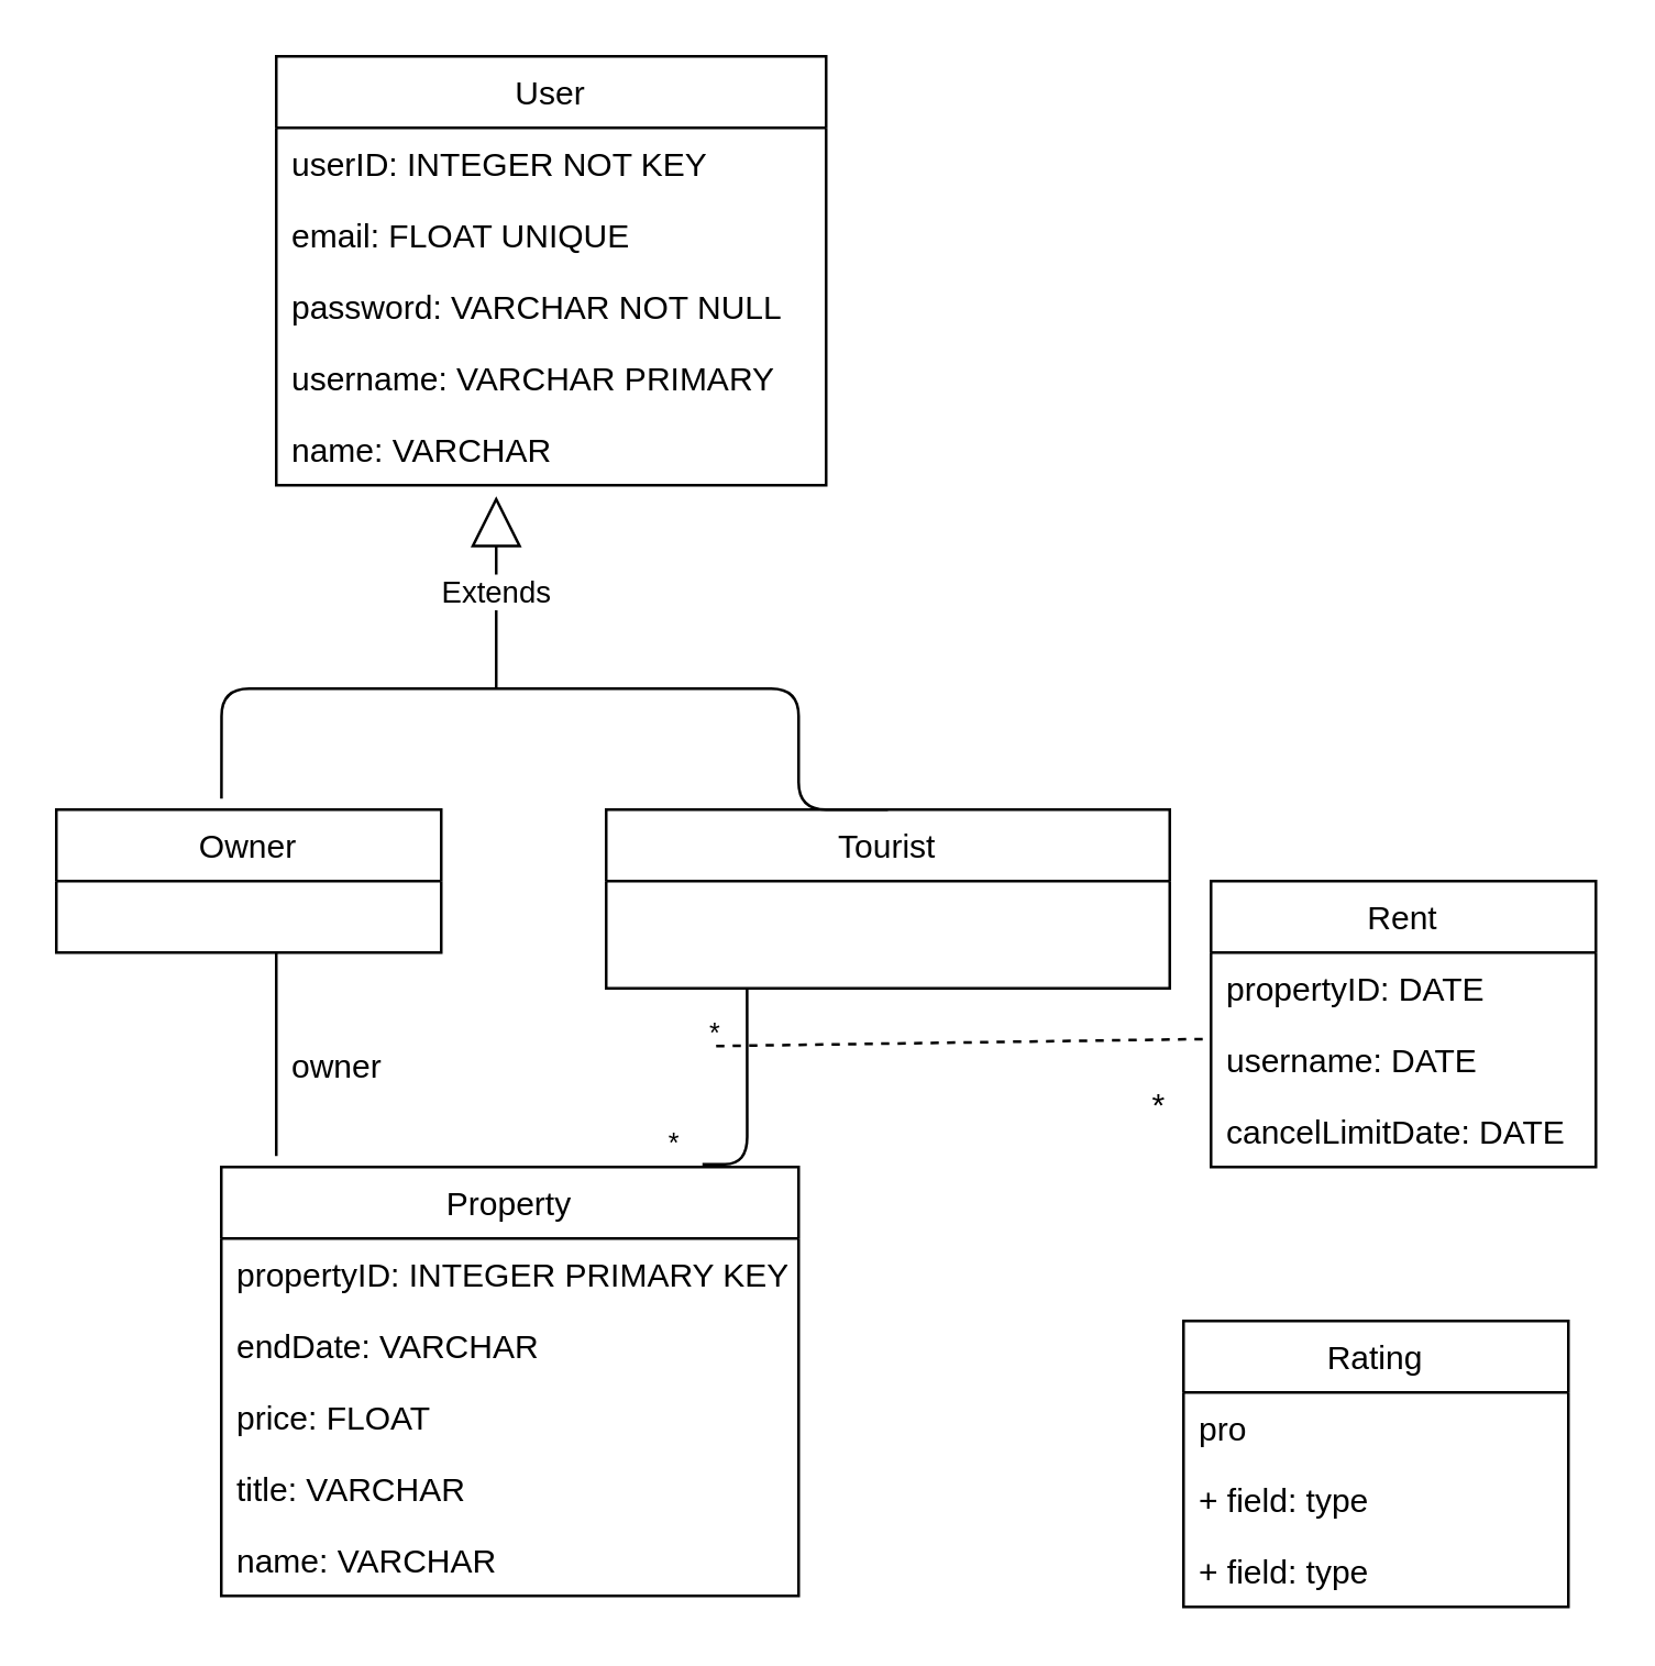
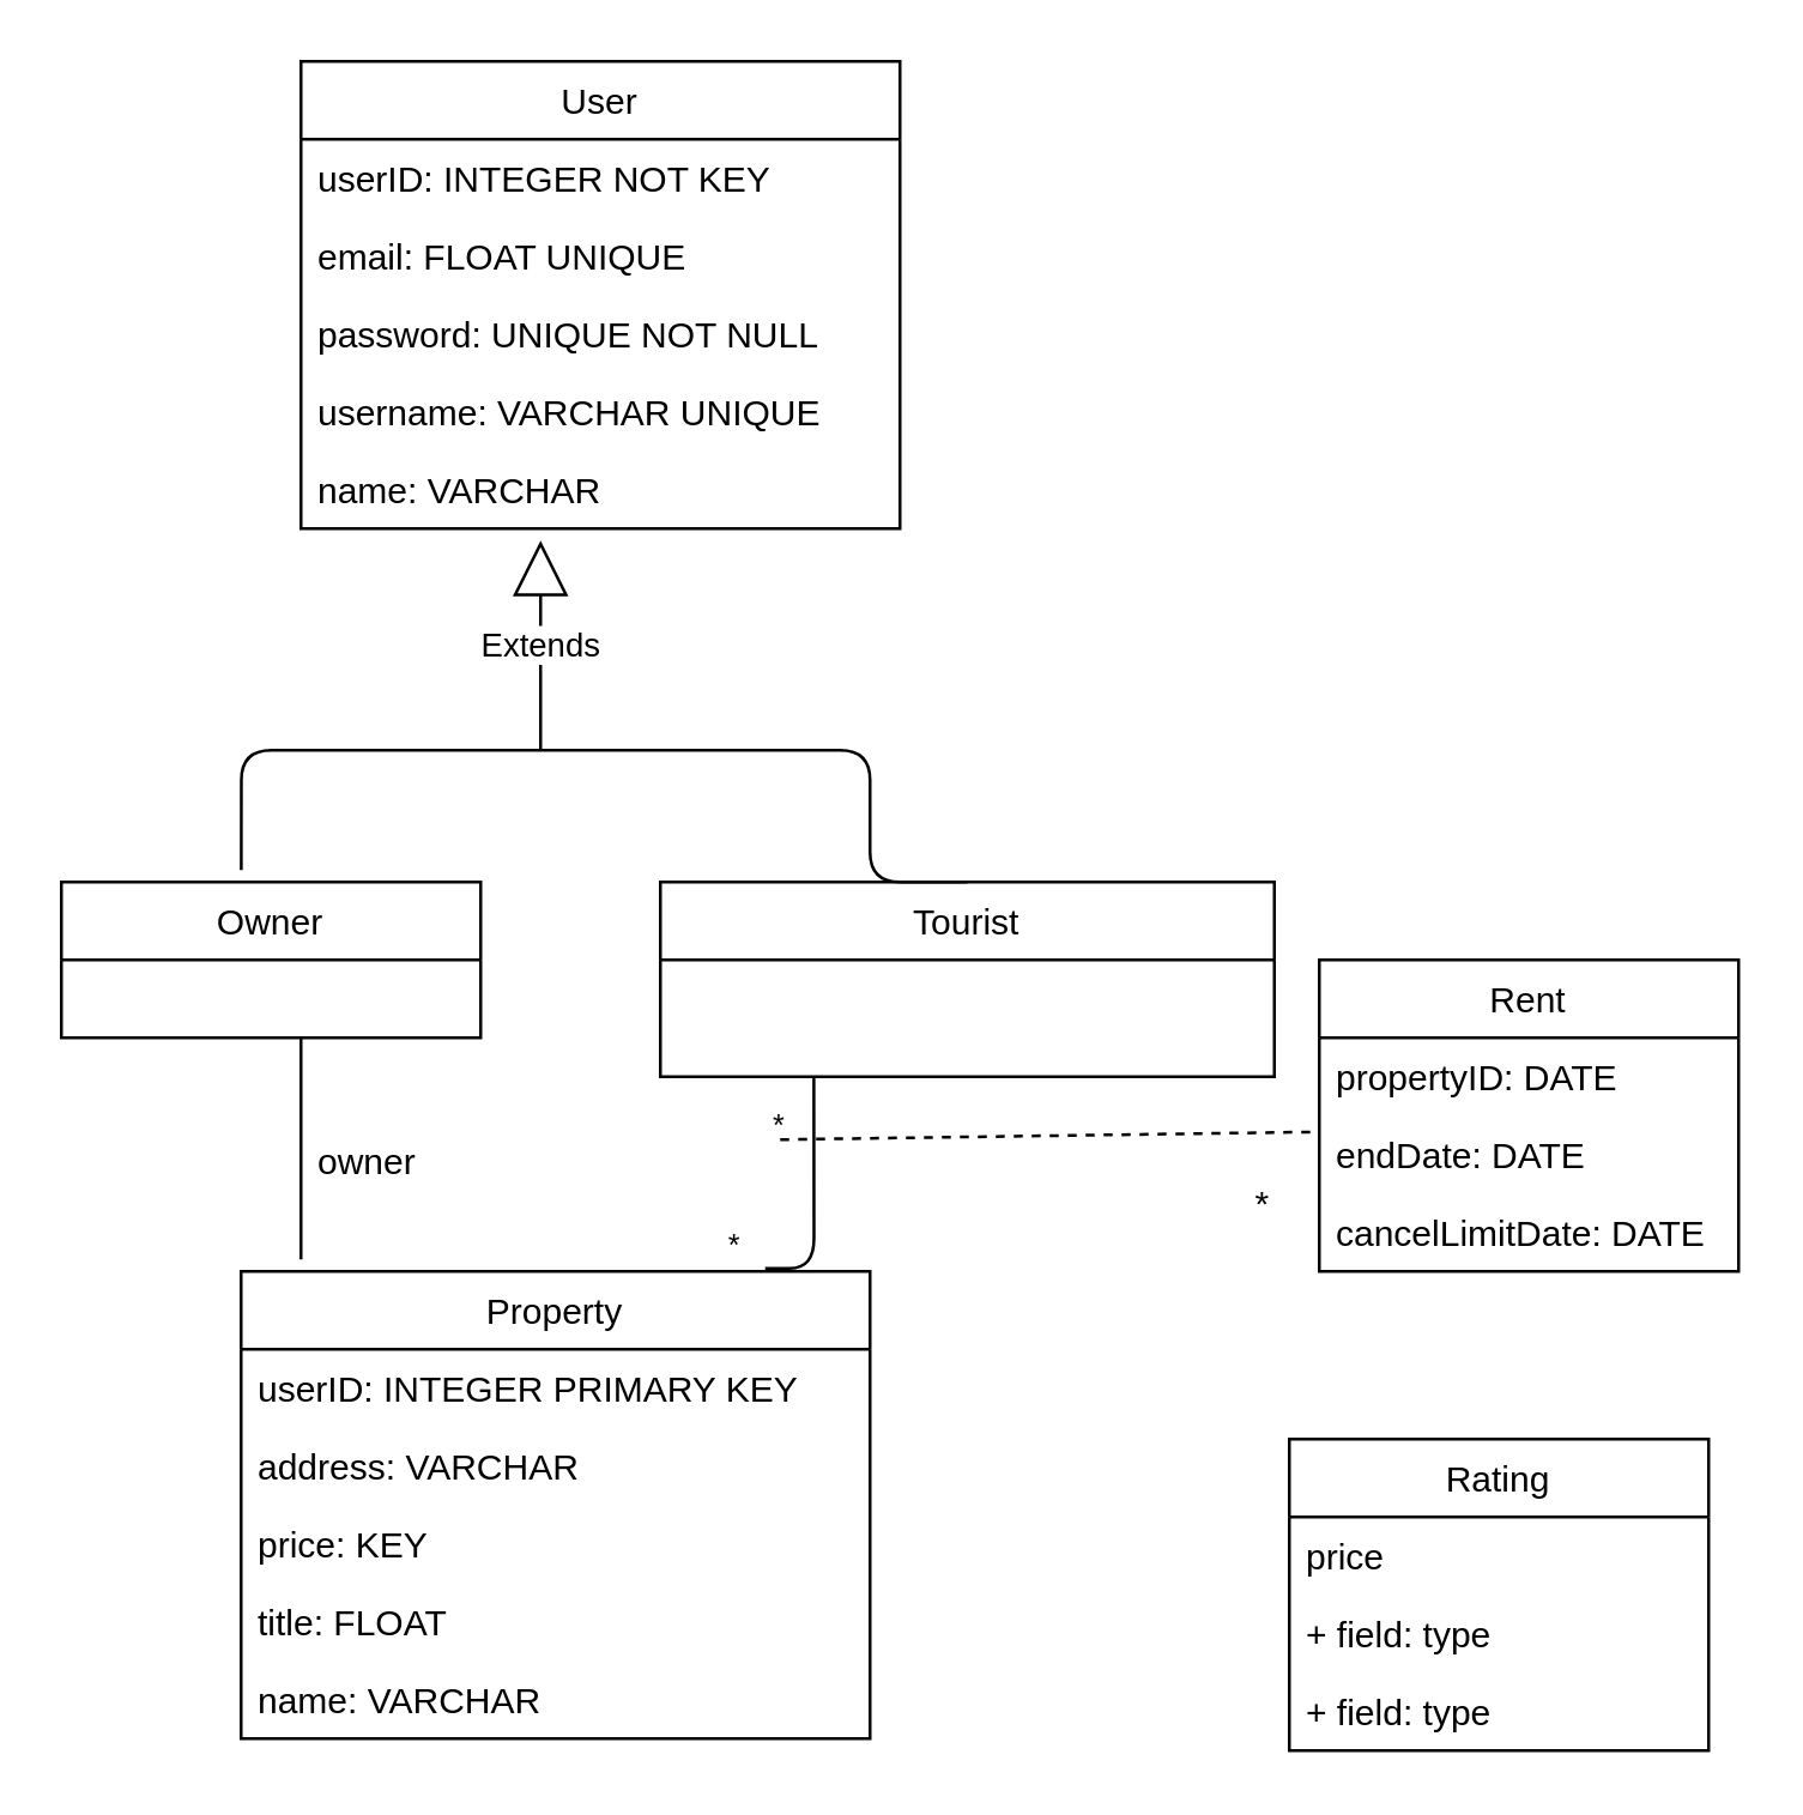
- <mxCell id="5" value="password: VARCHAR NOT NULL" style="text;strokeColor=none;fillColor=none;align=left;verticalAlign=top;spacingLeft=4;spacingRight=4;overflow=hidden;rotatable=0;points=[[0,0.5],[1,0.5]];portConstraint=eastwest;" vertex="1" parent="2"><mxGeometry y="78" width="200" height="26" as="geometry" /></mxCell>
+ <mxCell id="5" value="password: UNIQUE NOT NULL" style="text;strokeColor=none;fillColor=none;align=left;verticalAlign=top;spacingLeft=4;spacingRight=4;overflow=hidden;rotatable=0;points=[[0,0.5],[1,0.5]];portConstraint=eastwest;" vertex="1" parent="2"><mxGeometry y="78" width="200" height="26" as="geometry" /></mxCell>
- <mxCell id="6" value="username: VARCHAR PRIMARY" style="text;strokeColor=none;fillColor=none;align=left;verticalAlign=top;spacingLeft=4;spacingRight=4;overflow=hidden;rotatable=0;points=[[0,0.5],[1,0.5]];portConstraint=eastwest;" vertex="1" parent="2"><mxGeometry y="104" width="200" height="26" as="geometry" /></mxCell>
+ <mxCell id="6" value="username: VARCHAR UNIQUE" style="text;strokeColor=none;fillColor=none;align=left;verticalAlign=top;spacingLeft=4;spacingRight=4;overflow=hidden;rotatable=0;points=[[0,0.5],[1,0.5]];portConstraint=eastwest;" vertex="1" parent="2"><mxGeometry y="104" width="200" height="26" as="geometry" /></mxCell>
- <mxCell id="10" value="username: DATE" style="text;strokeColor=none;fillColor=none;align=left;verticalAlign=top;spacingLeft=4;spacingRight=4;overflow=hidden;rotatable=0;points=[[0,0.5],[1,0.5]];portConstraint=eastwest;" vertex="1" parent="8"><mxGeometry y="52" width="140" height="26" as="geometry" /></mxCell>
+ <mxCell id="10" value="endDate: DATE" style="text;strokeColor=none;fillColor=none;align=left;verticalAlign=top;spacingLeft=4;spacingRight=4;overflow=hidden;rotatable=0;points=[[0,0.5],[1,0.5]];portConstraint=eastwest;" vertex="1" parent="8"><mxGeometry y="52" width="140" height="26" as="geometry" /></mxCell>
- <mxCell id="13" value="propertyID: INTEGER PRIMARY KEY" style="text;strokeColor=none;fillColor=none;align=left;verticalAlign=top;spacingLeft=4;spacingRight=4;overflow=hidden;rotatable=0;points=[[0,0.5],[1,0.5]];portConstraint=eastwest;" vertex="1" parent="12"><mxGeometry y="26" width="210" height="26" as="geometry" /></mxCell>
+ <mxCell id="13" value="userID: INTEGER PRIMARY KEY" style="text;strokeColor=none;fillColor=none;align=left;verticalAlign=top;spacingLeft=4;spacingRight=4;overflow=hidden;rotatable=0;points=[[0,0.5],[1,0.5]];portConstraint=eastwest;" vertex="1" parent="12"><mxGeometry y="26" width="210" height="26" as="geometry" /></mxCell>
- <mxCell id="14" value="endDate: VARCHAR" style="text;strokeColor=none;fillColor=none;align=left;verticalAlign=top;spacingLeft=4;spacingRight=4;overflow=hidden;rotatable=0;points=[[0,0.5],[1,0.5]];portConstraint=eastwest;" vertex="1" parent="12"><mxGeometry y="52" width="210" height="26" as="geometry" /></mxCell>
+ <mxCell id="14" value="address: VARCHAR" style="text;strokeColor=none;fillColor=none;align=left;verticalAlign=top;spacingLeft=4;spacingRight=4;overflow=hidden;rotatable=0;points=[[0,0.5],[1,0.5]];portConstraint=eastwest;" vertex="1" parent="12"><mxGeometry y="52" width="210" height="26" as="geometry" /></mxCell>
- <mxCell id="15" value="price: FLOAT" style="text;strokeColor=none;fillColor=none;align=left;verticalAlign=top;spacingLeft=4;spacingRight=4;overflow=hidden;rotatable=0;points=[[0,0.5],[1,0.5]];portConstraint=eastwest;" vertex="1" parent="12"><mxGeometry y="78" width="210" height="26" as="geometry" /></mxCell>
+ <mxCell id="15" value="price: KEY" style="text;strokeColor=none;fillColor=none;align=left;verticalAlign=top;spacingLeft=4;spacingRight=4;overflow=hidden;rotatable=0;points=[[0,0.5],[1,0.5]];portConstraint=eastwest;" vertex="1" parent="12"><mxGeometry y="78" width="210" height="26" as="geometry" /></mxCell>
- <mxCell id="19" value="pro" style="text;strokeColor=none;fillColor=none;align=left;verticalAlign=top;spacingLeft=4;spacingRight=4;overflow=hidden;rotatable=0;points=[[0,0.5],[1,0.5]];portConstraint=eastwest;" vertex="1" parent="18"><mxGeometry y="26" width="140" height="26" as="geometry" /></mxCell>
+ <mxCell id="19" value="price" style="text;strokeColor=none;fillColor=none;align=left;verticalAlign=top;spacingLeft=4;spacingRight=4;overflow=hidden;rotatable=0;points=[[0,0.5],[1,0.5]];portConstraint=eastwest;" vertex="1" parent="18"><mxGeometry y="26" width="140" height="26" as="geometry" /></mxCell>
- <mxCell id="16" value="title: VARCHAR" style="text;strokeColor=none;fillColor=none;align=left;verticalAlign=top;spacingLeft=4;spacingRight=4;overflow=hidden;rotatable=0;points=[[0,0.5],[1,0.5]];portConstraint=eastwest;" vertex="1" parent="12"><mxGeometry y="104" width="210" height="26" as="geometry" /></mxCell>
+ <mxCell id="16" value="title: FLOAT" style="text;strokeColor=none;fillColor=none;align=left;verticalAlign=top;spacingLeft=4;spacingRight=4;overflow=hidden;rotatable=0;points=[[0,0.5],[1,0.5]];portConstraint=eastwest;" vertex="1" parent="12"><mxGeometry y="104" width="210" height="26" as="geometry" /></mxCell>
